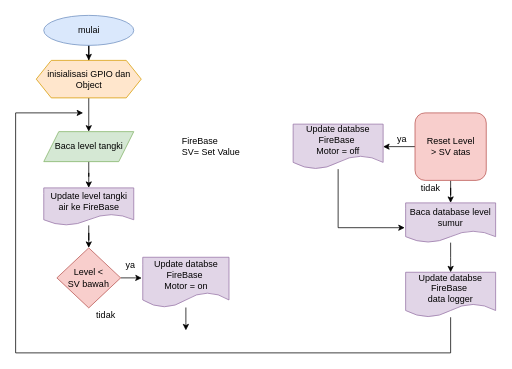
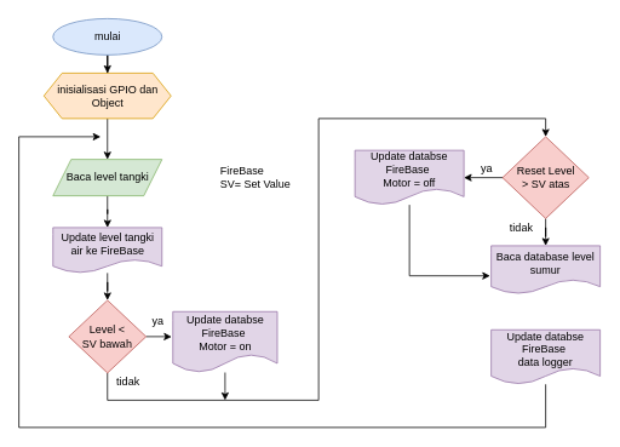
- <mxCell id="22" value="Reset Level &lt;br&gt;&amp;gt; SV atas" style="whiteSpace=wrap;html=1;fillColor=#f8cecc;strokeColor=#b85450;rounded=1;" parent="1" vertex="1"><mxGeometry x="552.5" y="150" width="95" height="90" as="geometry" /></mxCell>
+ <mxCell id="22" value="Reset Level &lt;br&gt;&amp;gt; SV atas" style="rhombus;whiteSpace=wrap;html=1;fillColor=#f8cecc;strokeColor=#b85450;" parent="1" vertex="1"><mxGeometry x="552.5" y="150" width="95" height="90" as="geometry" /></mxCell>
- <mxCell id="26" style="edgeStyle=orthogonalEdgeStyle;rounded=0;orthogonalLoop=1;jettySize=auto;html=1;" edge="1" parent="1" source="27" target="25"><mxGeometry relative="1" as="geometry" /></mxCell>
+ <mxCell id="11" style="edgeStyle=orthogonalEdgeStyle;rounded=0;orthogonalLoop=1;jettySize=auto;html=1;entryX=0.5;entryY=0;entryDx=0;entryDy=0;" edge="1" parent="1" source="12" target="22"><mxGeometry relative="1" as="geometry"><Array as="points"><mxPoint x="117" y="440" /><mxPoint x="350" y="440" /><mxPoint x="350" y="130" /><mxPoint x="600" y="130" /></Array></mxGeometry></mxCell>
